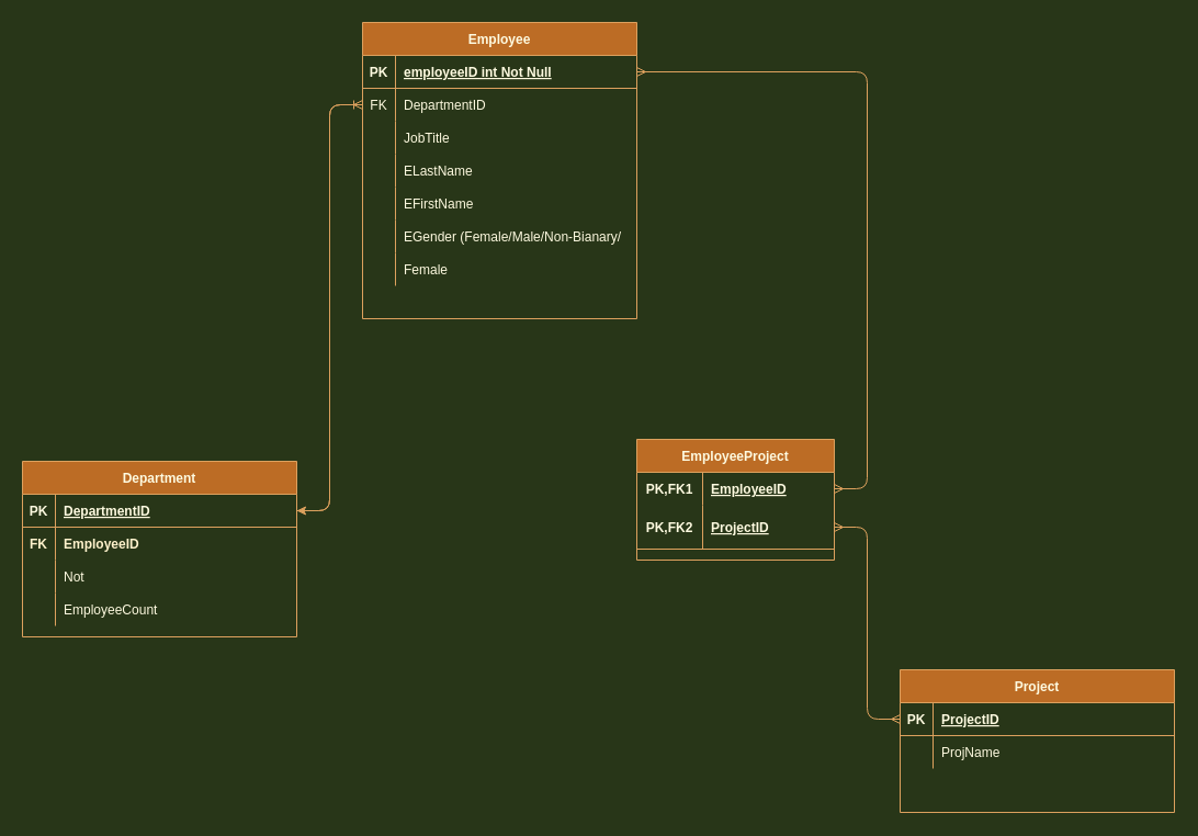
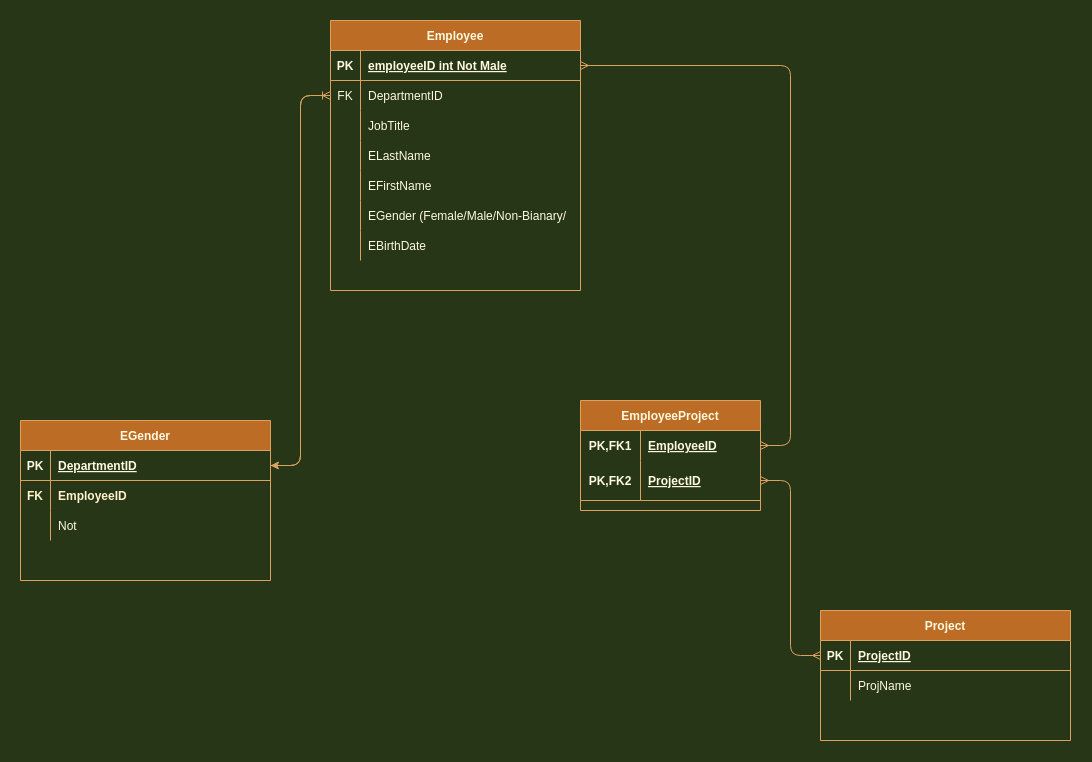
- <mxCell id="27" value="employeeID int Not Null" style="shape=partialRectangle;overflow=hidden;connectable=0;fillColor=none;top=0;left=0;bottom=0;right=0;align=left;spacingLeft=6;fontStyle=5;strokeColor=#DDA15E;fontColor=#FEFAE0;" parent="25" vertex="1"><mxGeometry x="30" width="220" height="30" as="geometry" /></mxCell>
+ <mxCell id="27" value="employeeID int Not Male" style="shape=partialRectangle;overflow=hidden;connectable=0;fillColor=none;top=0;left=0;bottom=0;right=0;align=left;spacingLeft=6;fontStyle=5;strokeColor=#DDA15E;fontColor=#FEFAE0;" parent="25" vertex="1"><mxGeometry x="30" width="220" height="30" as="geometry" /></mxCell>
- <mxCell id="45" value="Female" style="shape=partialRectangle;connectable=0;fillColor=none;top=0;left=0;bottom=0;right=0;align=left;spacingLeft=6;overflow=hidden;strokeColor=#DDA15E;fontColor=#FEFAE0;" vertex="1" parent="43"><mxGeometry x="30" width="220" height="30" as="geometry" /></mxCell>
+ <mxCell id="45" value="EBirthDate" style="shape=partialRectangle;connectable=0;fillColor=none;top=0;left=0;bottom=0;right=0;align=left;spacingLeft=6;overflow=hidden;strokeColor=#DDA15E;fontColor=#FEFAE0;" vertex="1" parent="43"><mxGeometry x="30" width="220" height="30" as="geometry" /></mxCell>
- <mxCell id="2" value="Department" style="shape=table;startSize=30;container=1;collapsible=1;childLayout=tableLayout;fixedRows=1;rowLines=0;fontStyle=1;align=center;resizeLast=1;fillColor=#BC6C25;strokeColor=#DDA15E;fontColor=#FEFAE0;" parent="1" vertex="1"><mxGeometry x="20" y="420" width="250" height="160" as="geometry" /></mxCell>
+ <mxCell id="2" value="EGender" style="shape=table;startSize=30;container=1;collapsible=1;childLayout=tableLayout;fixedRows=1;rowLines=0;fontStyle=1;align=center;resizeLast=1;fillColor=#BC6C25;strokeColor=#DDA15E;fontColor=#FEFAE0;" parent="1" vertex="1"><mxGeometry x="20" y="420" width="250" height="160" as="geometry" /></mxCell>
- <mxCell id="14" value="EmployeeCount" style="shape=partialRectangle;overflow=hidden;connectable=0;fillColor=none;top=0;left=0;bottom=0;right=0;align=left;spacingLeft=6;strokeColor=#DDA15E;fontColor=#FEFAE0;" parent="12" vertex="1"><mxGeometry x="30" width="220" height="30" as="geometry" /></mxCell>
